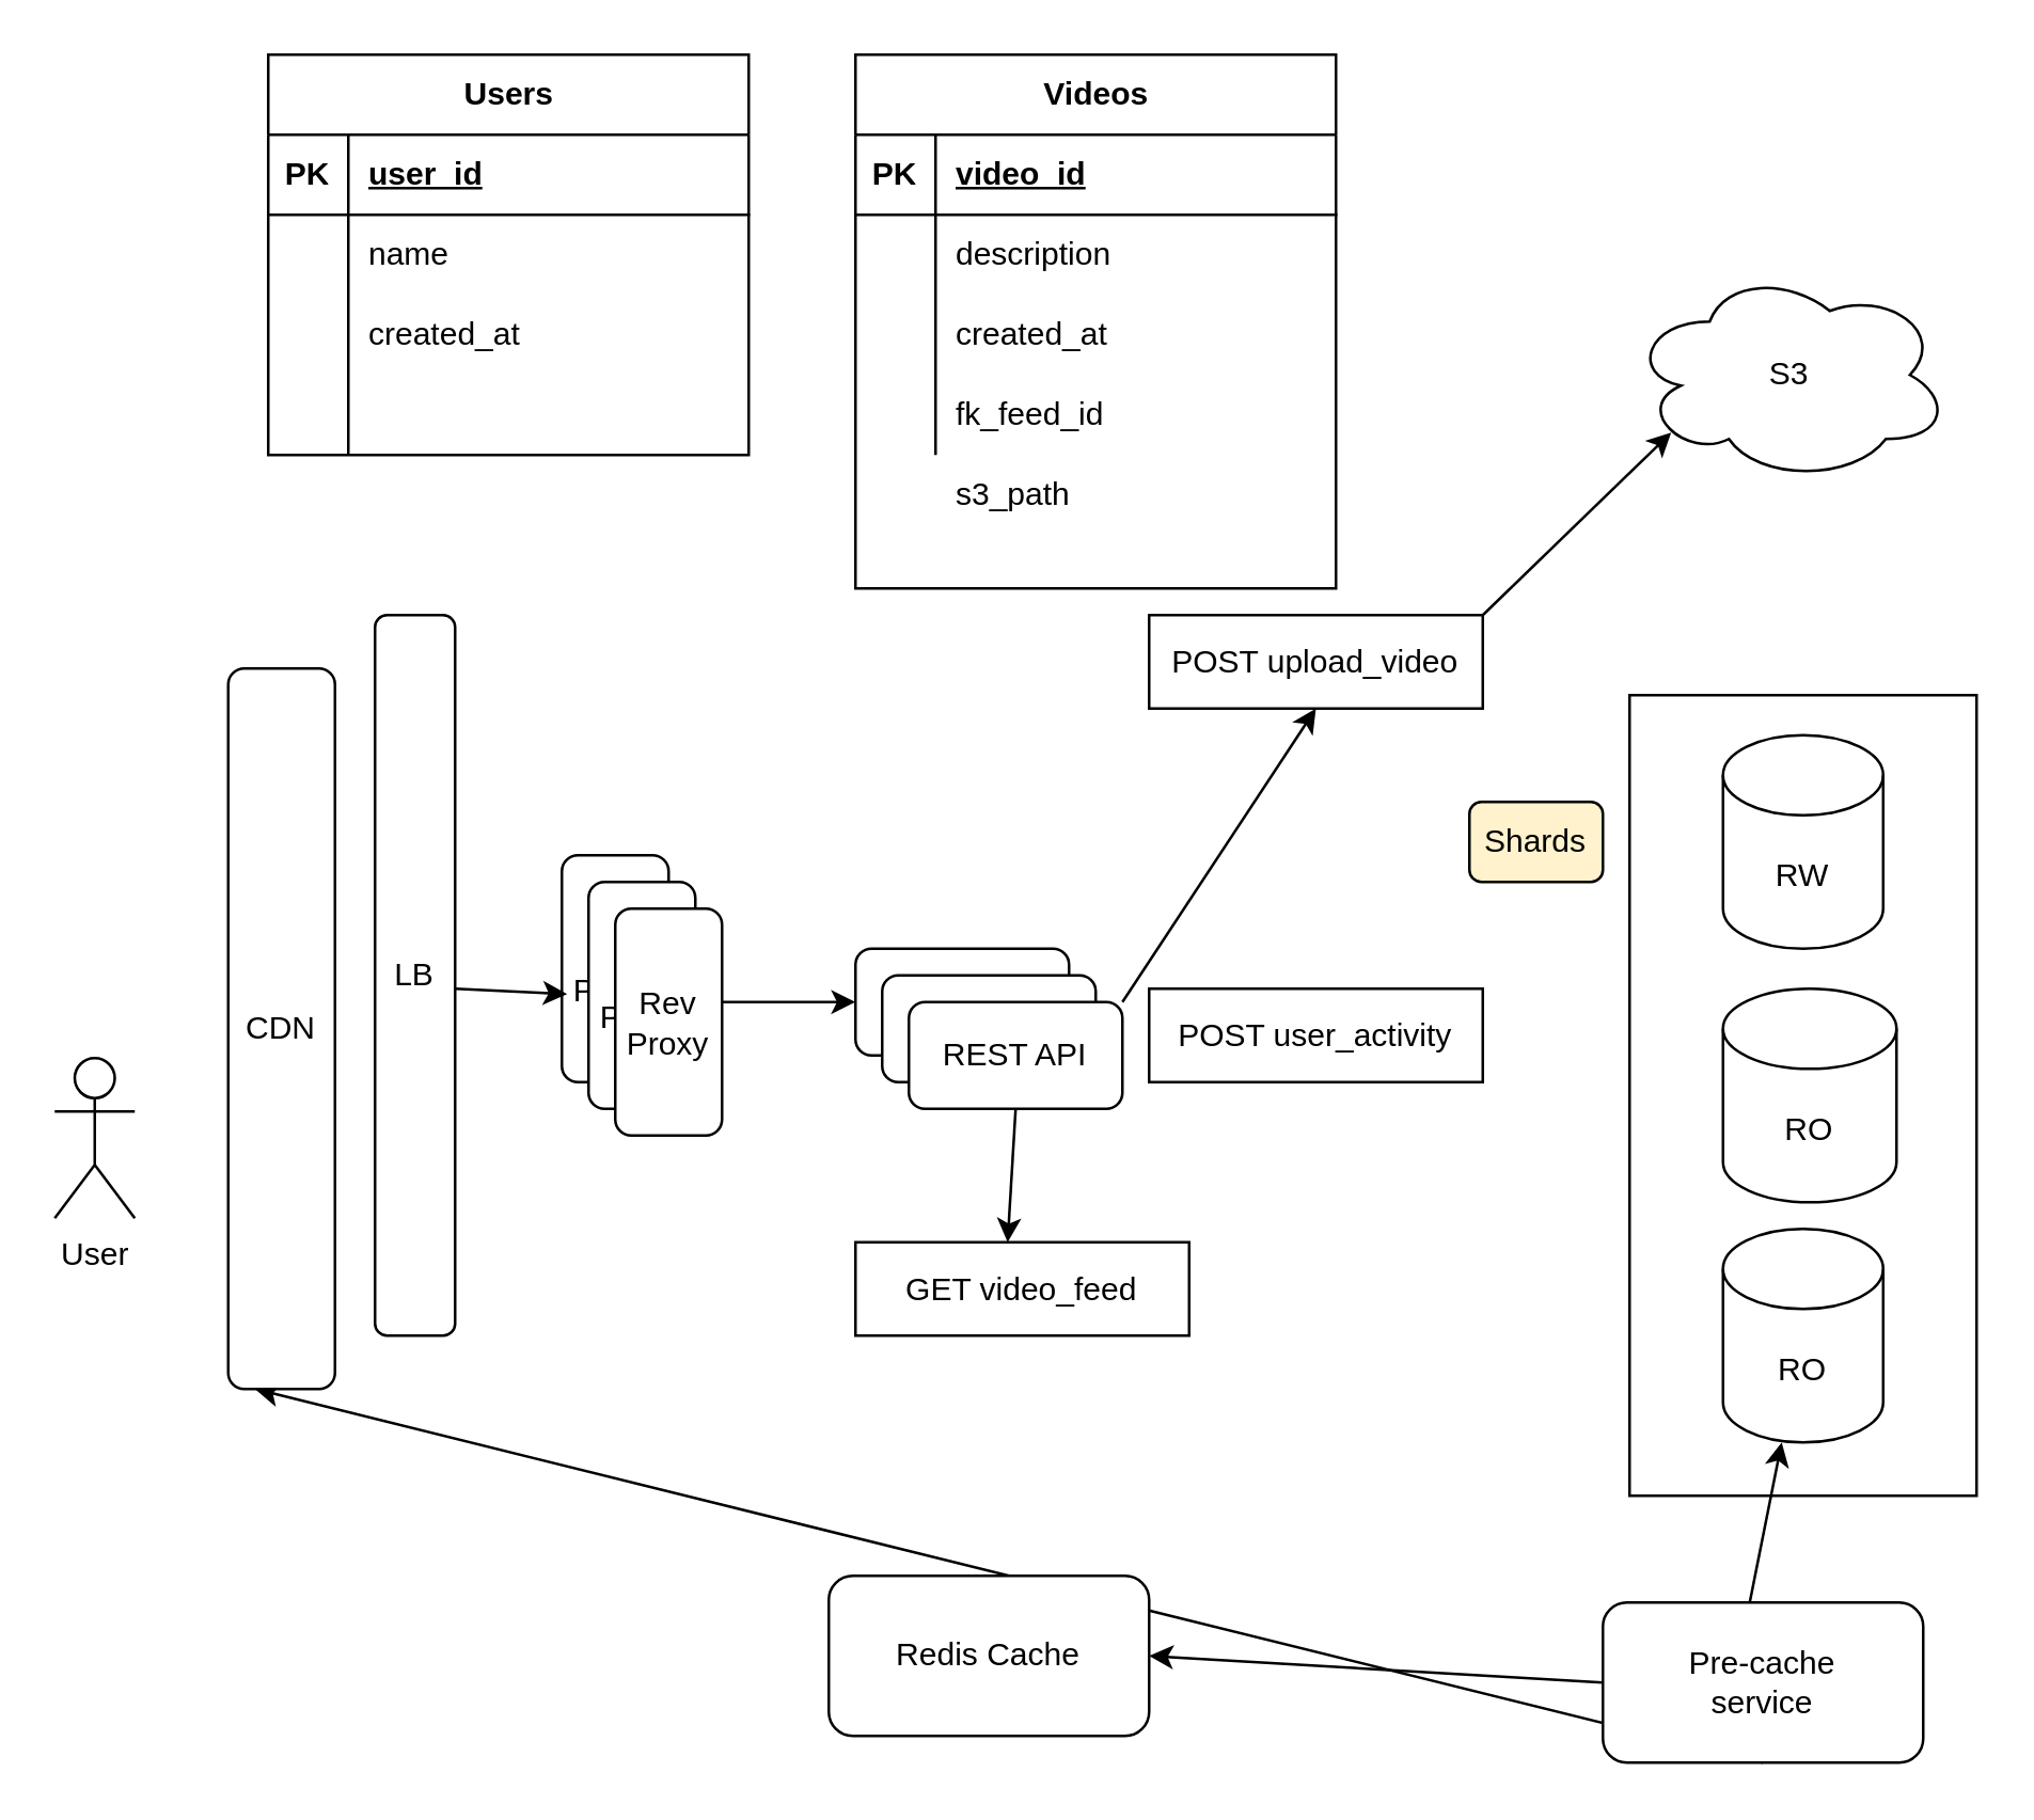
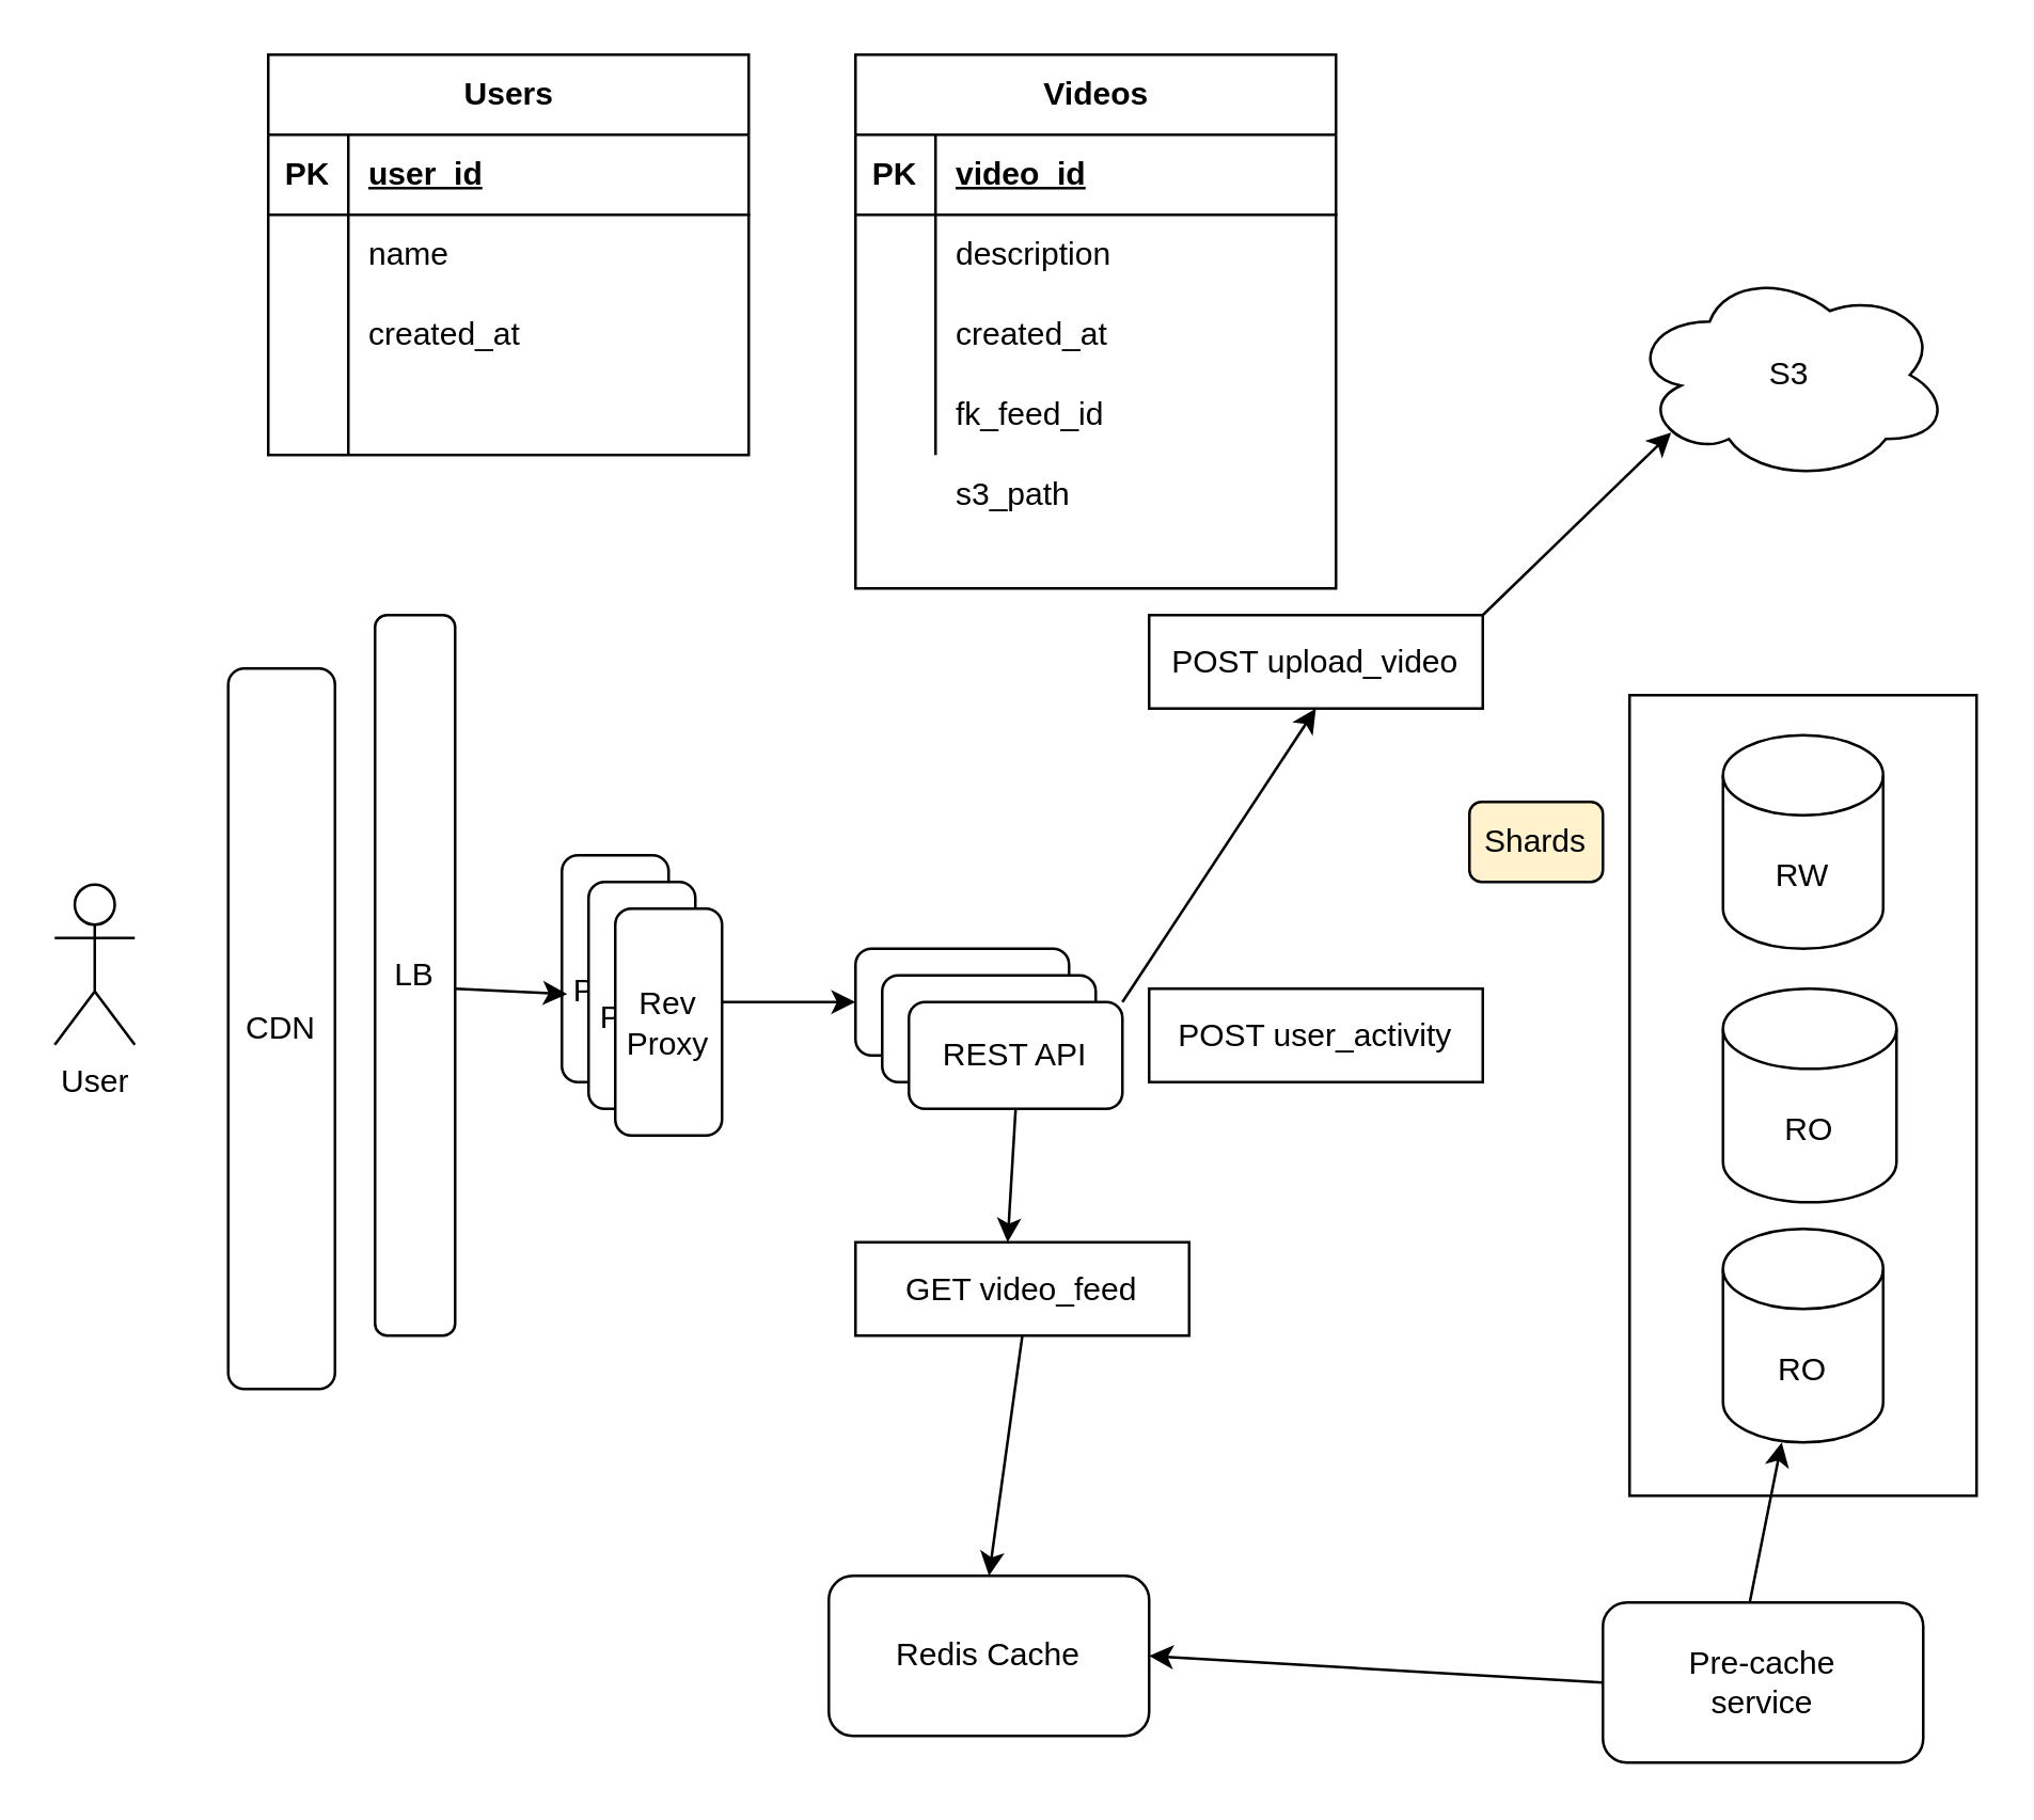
- <mxCell id="4" value="User" style="shape=umlActor;verticalLabelPosition=bottom;verticalAlign=top;html=1;outlineConnect=0;" vertex="1" parent="1"><mxGeometry x="20" y="396" width="30" height="60" as="geometry" /></mxCell>
+ <mxCell id="4" value="User" style="shape=umlActor;verticalLabelPosition=bottom;verticalAlign=top;html=1;outlineConnect=0;" vertex="1" parent="1"><mxGeometry x="20" y="331" width="30" height="60" as="geometry" /></mxCell>
+ <mxCell id="52" value="" style="endArrow=classic;html=1;rounded=0;exitX=0.5;exitY=1;exitDx=0;exitDy=0;entryX=0.5;entryY=0;entryDx=0;entryDy=0;" edge="1" parent="1" source="51" target="45"><mxGeometry width="50" height="50" relative="1" as="geometry"><mxPoint x="390" y="450" as="sourcePoint" /><mxPoint x="440" y="400" as="targetPoint" /><Array as="points" /></mxGeometry></mxCell>
- <mxCell id="2" value="" style="endArrow=classic;html=1;rounded=0;exitX=0.5;exitY=1;exitDx=0;exitDy=0;entryX=0.25;entryY=1;entryDx=0;entryDy=0;" edge="1" parent="1" source="46" target="5"><mxGeometry width="50" height="50" relative="1" as="geometry"><mxPoint x="390" y="450" as="sourcePoint" /><mxPoint x="440" y="400" as="targetPoint" /></mxGeometry></mxCell>
